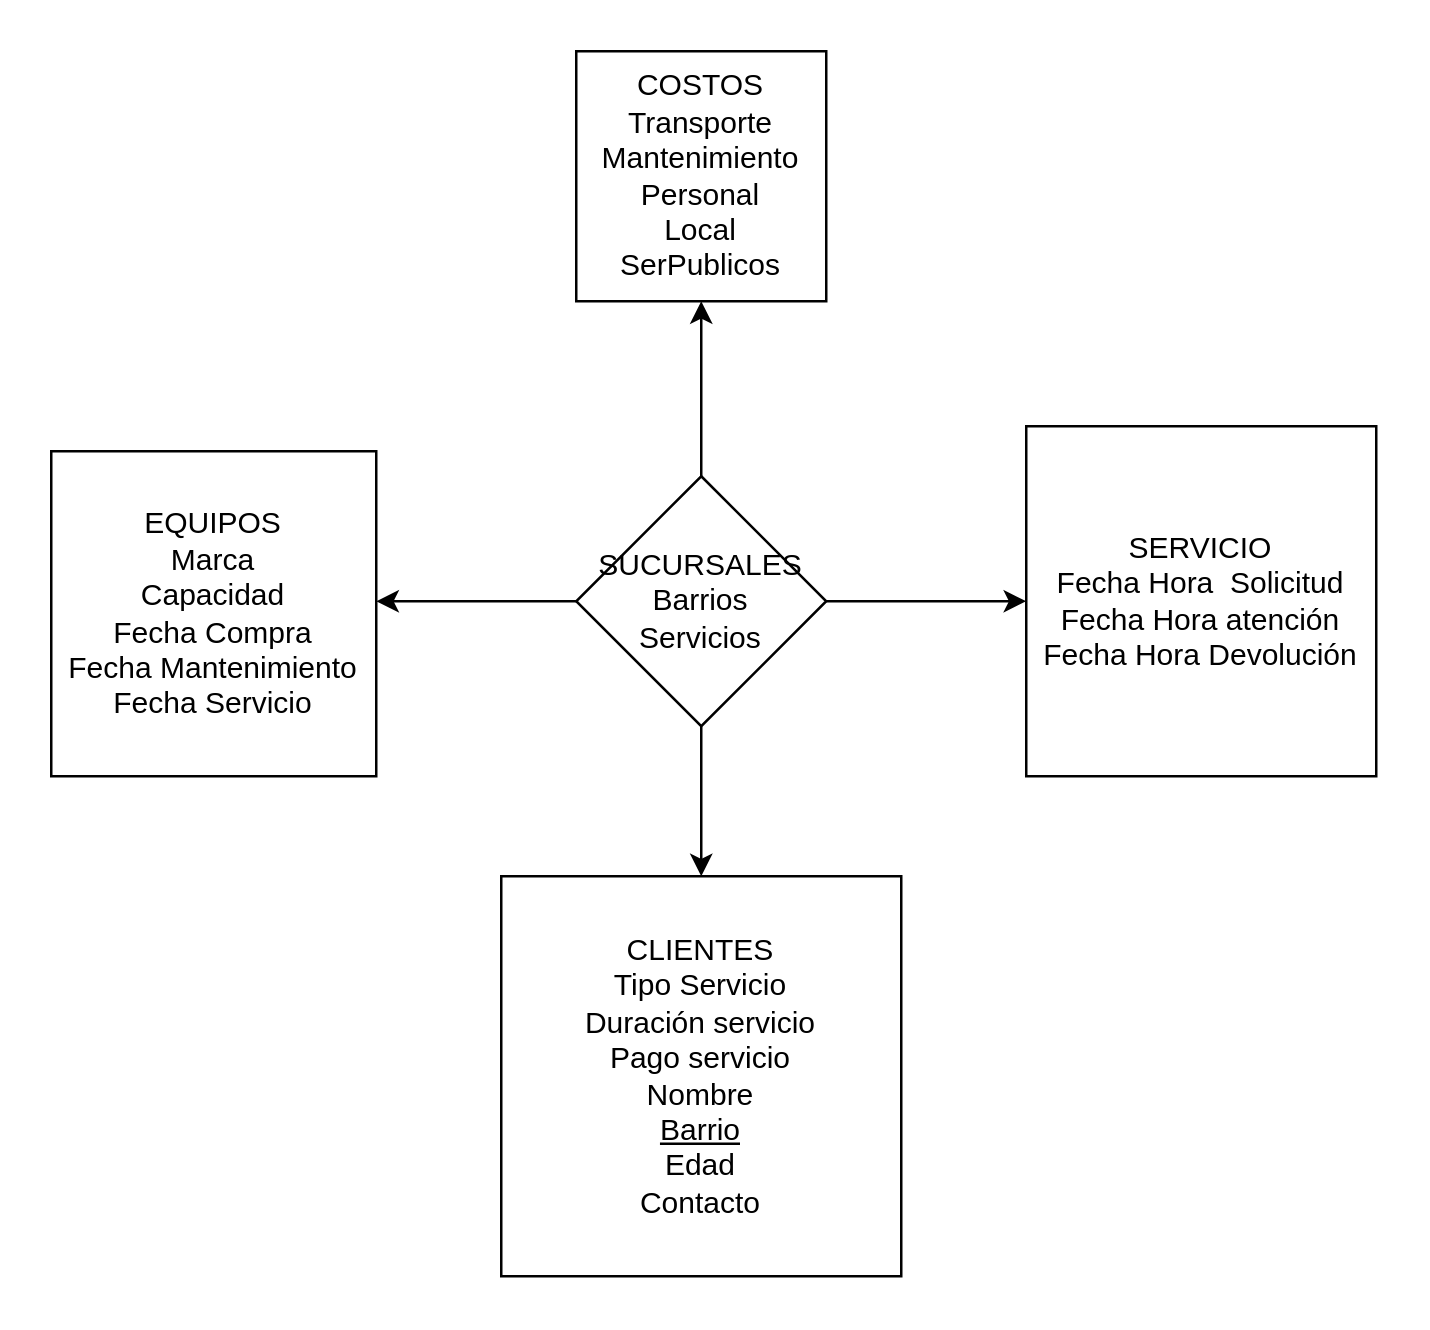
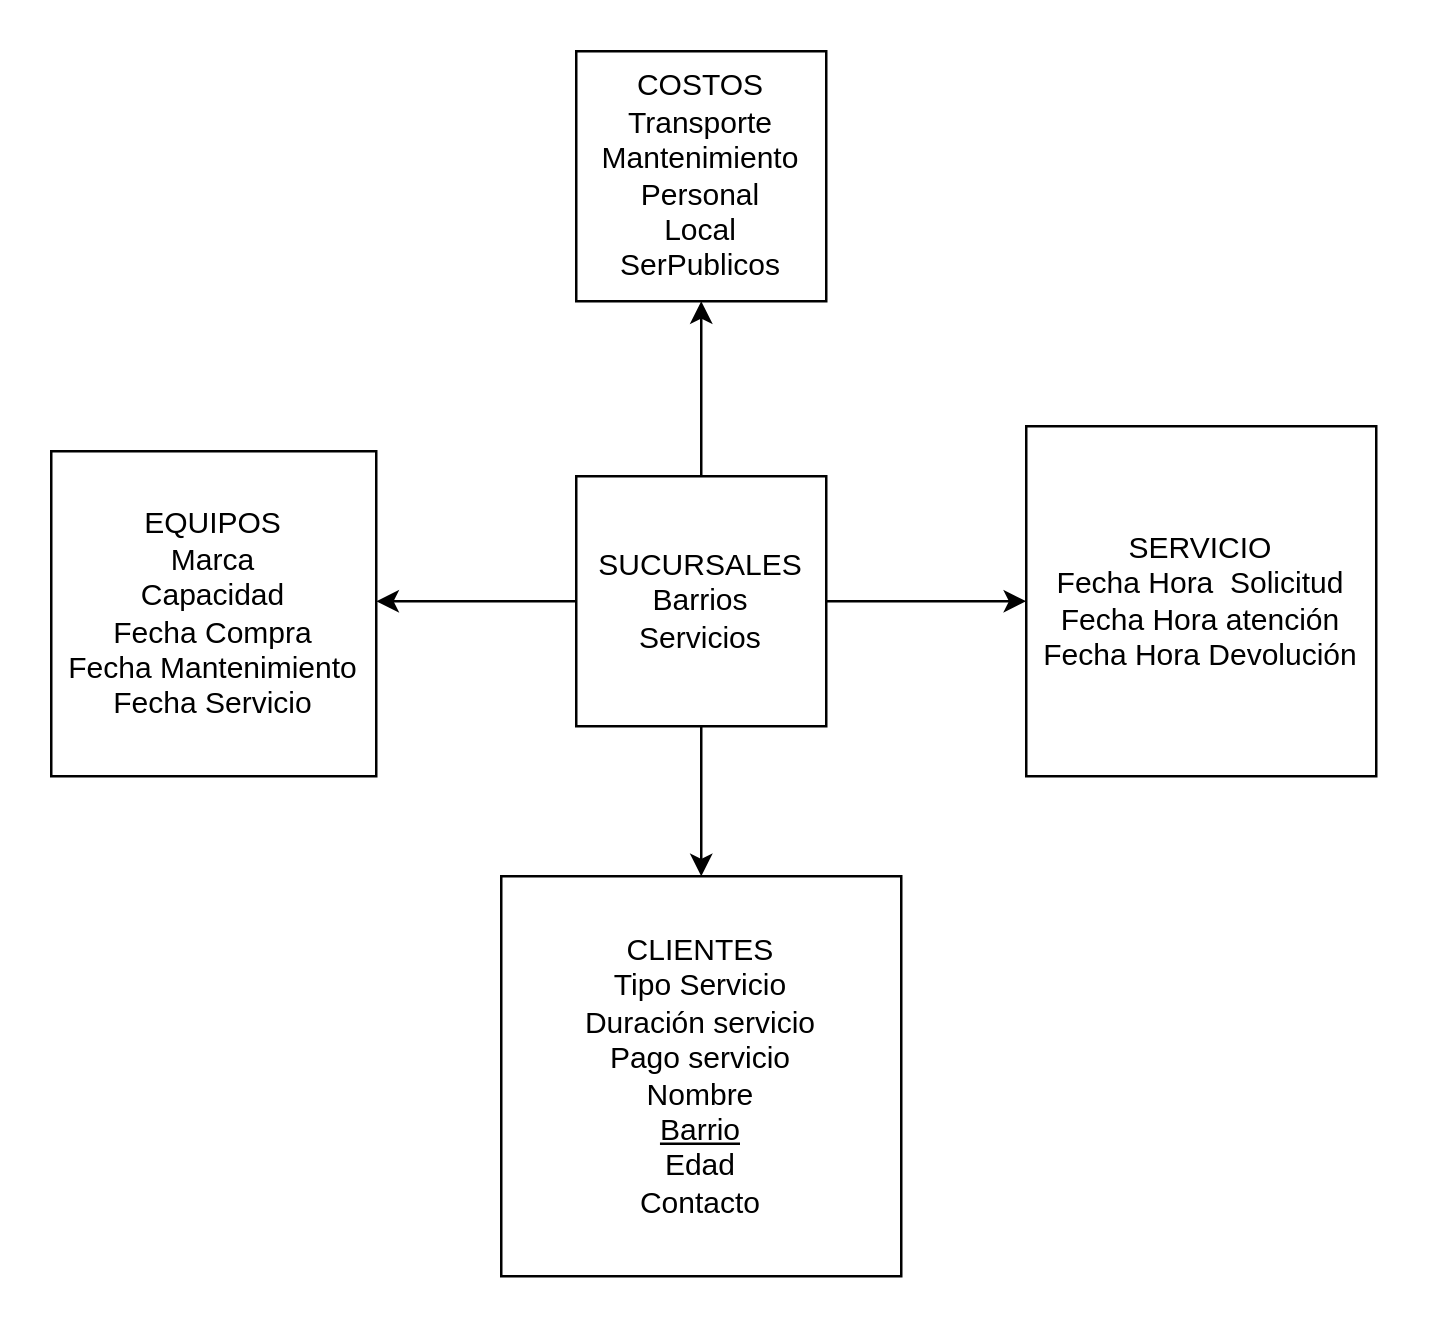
- <mxCell id="6" value="SUCURSALES&lt;br&gt;Barrios&lt;br&gt;Servicios" style="rhombus;whiteSpace=wrap;html=1;aspect=fixed;" vertex="1" parent="1"><mxGeometry x="230" y="190" width="100" height="100" as="geometry" /></mxCell>
+ <mxCell id="6" value="SUCURSALES&lt;br&gt;Barrios&lt;br&gt;Servicios" style="whiteSpace=wrap;html=1;aspect=fixed;" vertex="1" parent="1"><mxGeometry x="230" y="190" width="100" height="100" as="geometry" /></mxCell>
